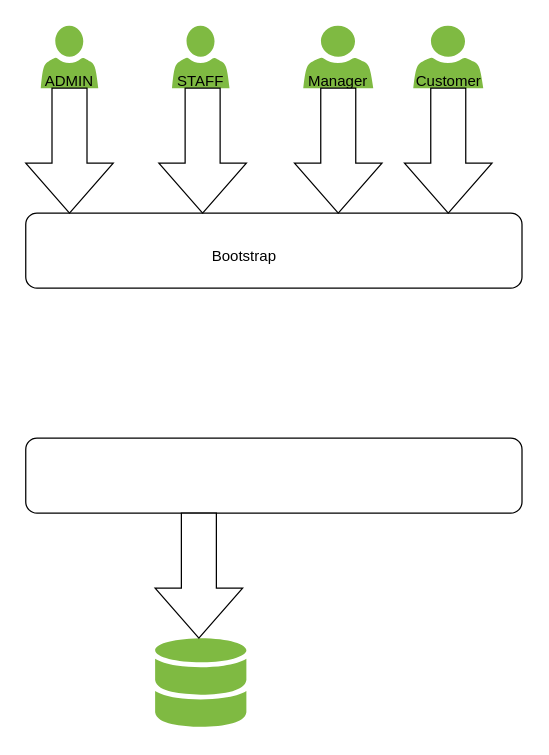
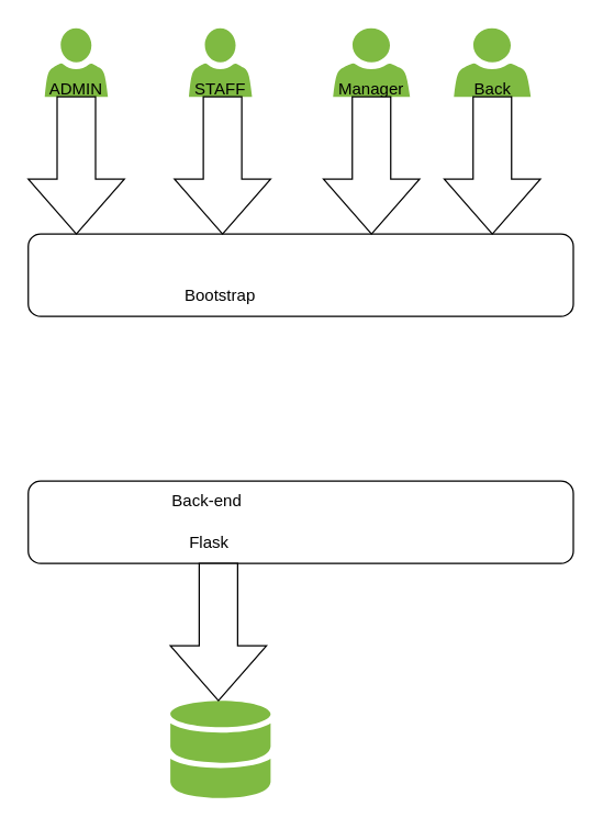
- <mxCell id="19" value="Customer" style="text;html=1;align=center;verticalAlign=middle;whiteSpace=wrap;rounded=0;" vertex="1" parent="1"><mxGeometry x="330" y="50" width="57" height="30" as="geometry" /></mxCell>
+ <mxCell id="19" value="Back" style="text;html=1;align=center;verticalAlign=middle;whiteSpace=wrap;rounded=0;" vertex="1" parent="1"><mxGeometry x="330" y="50" width="57" height="30" as="geometry" /></mxCell>
- <mxCell id="9" value="Bootstrap" style="text;html=1;align=center;verticalAlign=middle;whiteSpace=wrap;rounded=0;" vertex="1" parent="1"><mxGeometry x="85" y="190" width="220" height="30" as="geometry" /></mxCell>
+ <mxCell id="9" value="Bootstrap" style="text;html=1;align=center;verticalAlign=middle;whiteSpace=wrap;rounded=0;" vertex="1" parent="1"><mxGeometry x="50" y="200" width="220" height="30" as="geometry" /></mxCell>
+ <mxCell id="10" value="Back-end&amp;nbsp;" style="text;html=1;align=center;verticalAlign=middle;whiteSpace=wrap;rounded=0;" vertex="1" parent="1"><mxGeometry x="57" y="350" width="190" height="30" as="geometry" /></mxCell>
+ <mxCell id="11" value="Flask" style="text;html=1;align=center;verticalAlign=middle;whiteSpace=wrap;rounded=0;" vertex="1" parent="1"><mxGeometry x="72" y="380" width="160" height="30" as="geometry" /></mxCell>
